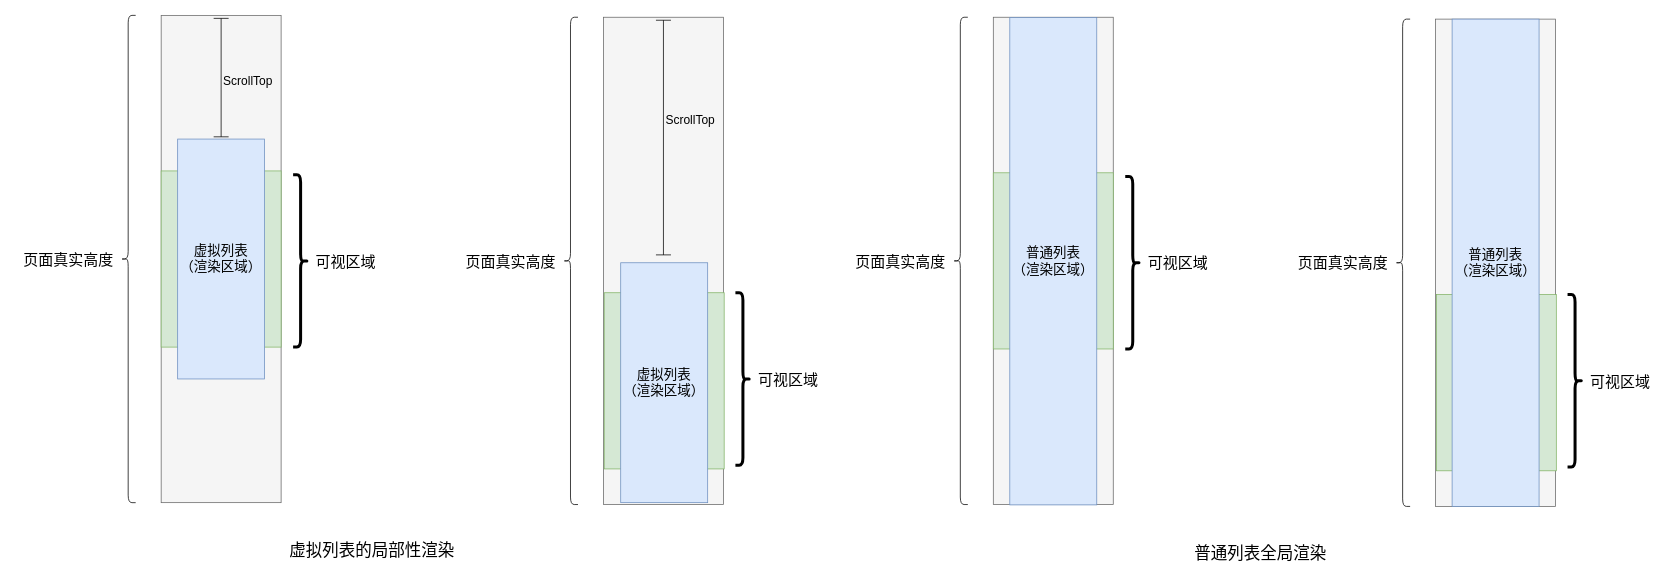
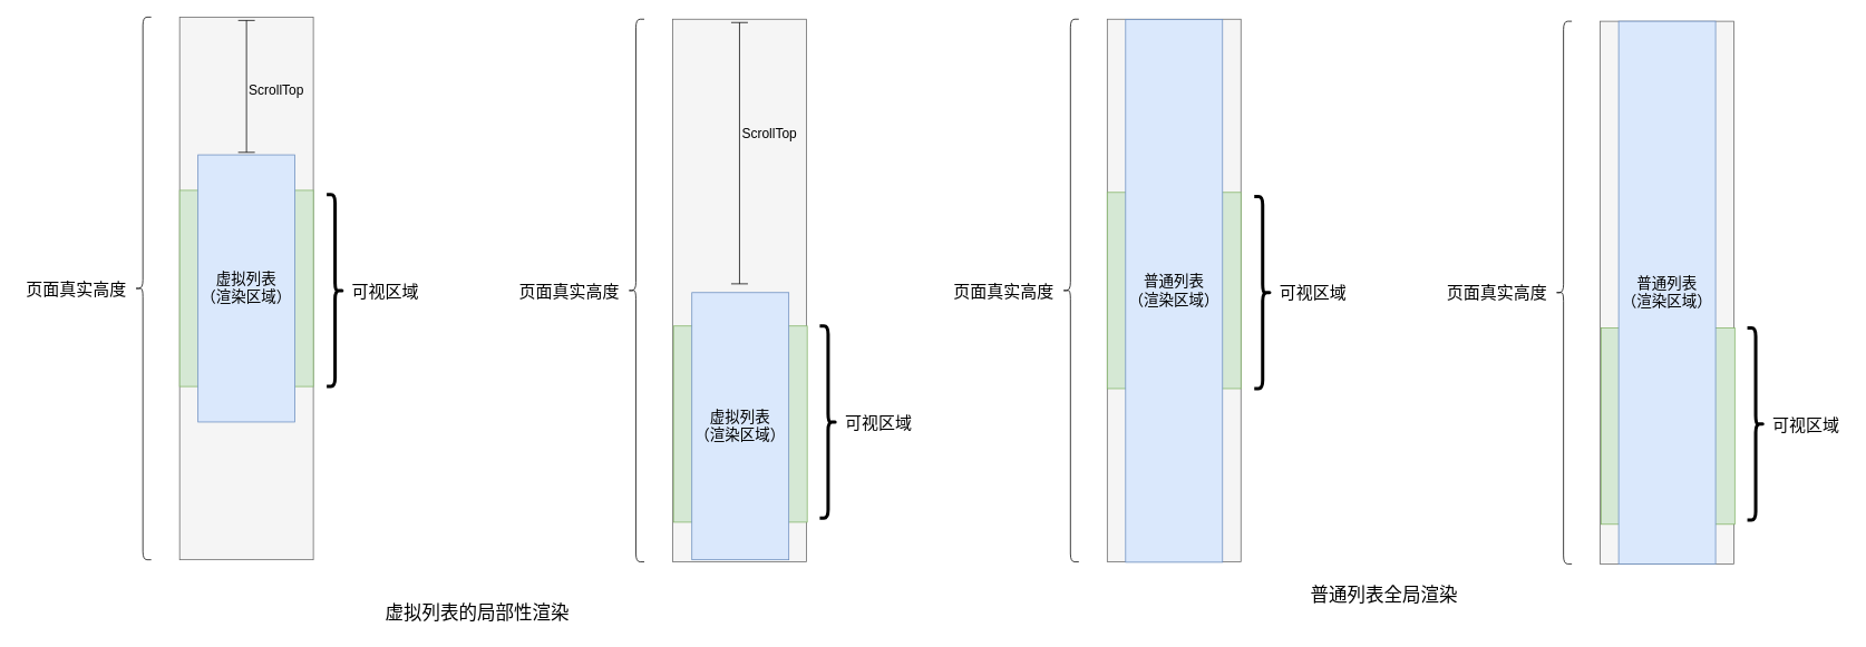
- <mxCell id="20" value="虚拟列表的局部性渲染" style="text;html=1;align=center;verticalAlign=middle;resizable=0;points=[];autosize=1;fontSize=22;" parent="1" vertex="1"><mxGeometry x="375" y="720" width="240" height="30" as="geometry" /></mxCell>
+ <mxCell id="20" value="虚拟列表的局部性渲染" style="text;html=1;align=center;verticalAlign=middle;resizable=0;points=[];autosize=1;fontSize=22;" parent="1" vertex="1"><mxGeometry x="450" y="720" width="240" height="30" as="geometry" /></mxCell>
- <mxCell id="34" value="普通列表全局渲染" style="text;html=1;align=center;verticalAlign=middle;resizable=0;points=[];autosize=1;fontSize=22;" vertex="1" parent="1"><mxGeometry x="1585" y="722.5" width="190" height="30" as="geometry" /></mxCell>
+ <mxCell id="34" value="普通列表全局渲染" style="text;html=1;align=center;verticalAlign=middle;resizable=0;points=[];autosize=1;fontSize=22;" vertex="1" parent="1"><mxGeometry x="1560" y="697.5" width="190" height="30" as="geometry" /></mxCell>
